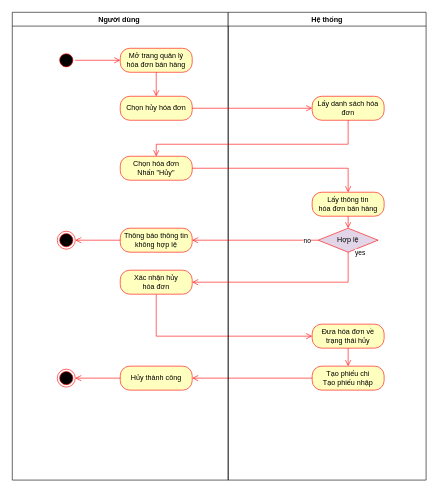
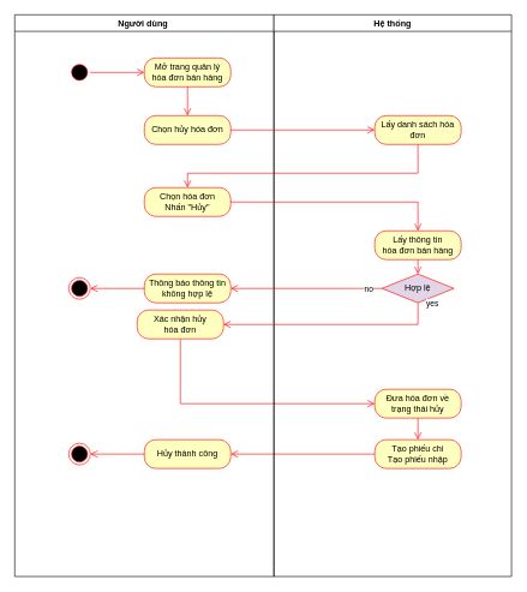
- <mxCell id="8" value="Xác nhận hủy&lt;br&gt;hóa đơn" style="rounded=1;whiteSpace=wrap;html=1;arcSize=40;fontColor=#000000;fillColor=#ffffc0;strokeColor=#ff0000;" parent="4" vertex="1"><mxGeometry x="180" y="430" width="120" height="40" as="geometry" /></mxCell>
+ <mxCell id="8" value="Xác nhận hủy&lt;br&gt;hóa đơn" style="rounded=1;whiteSpace=wrap;html=1;arcSize=40;fontColor=#000000;fillColor=#ffffc0;strokeColor=#ff0000;" parent="4" vertex="1"><mxGeometry x="170" y="410" width="120" height="40" as="geometry" /></mxCell>
